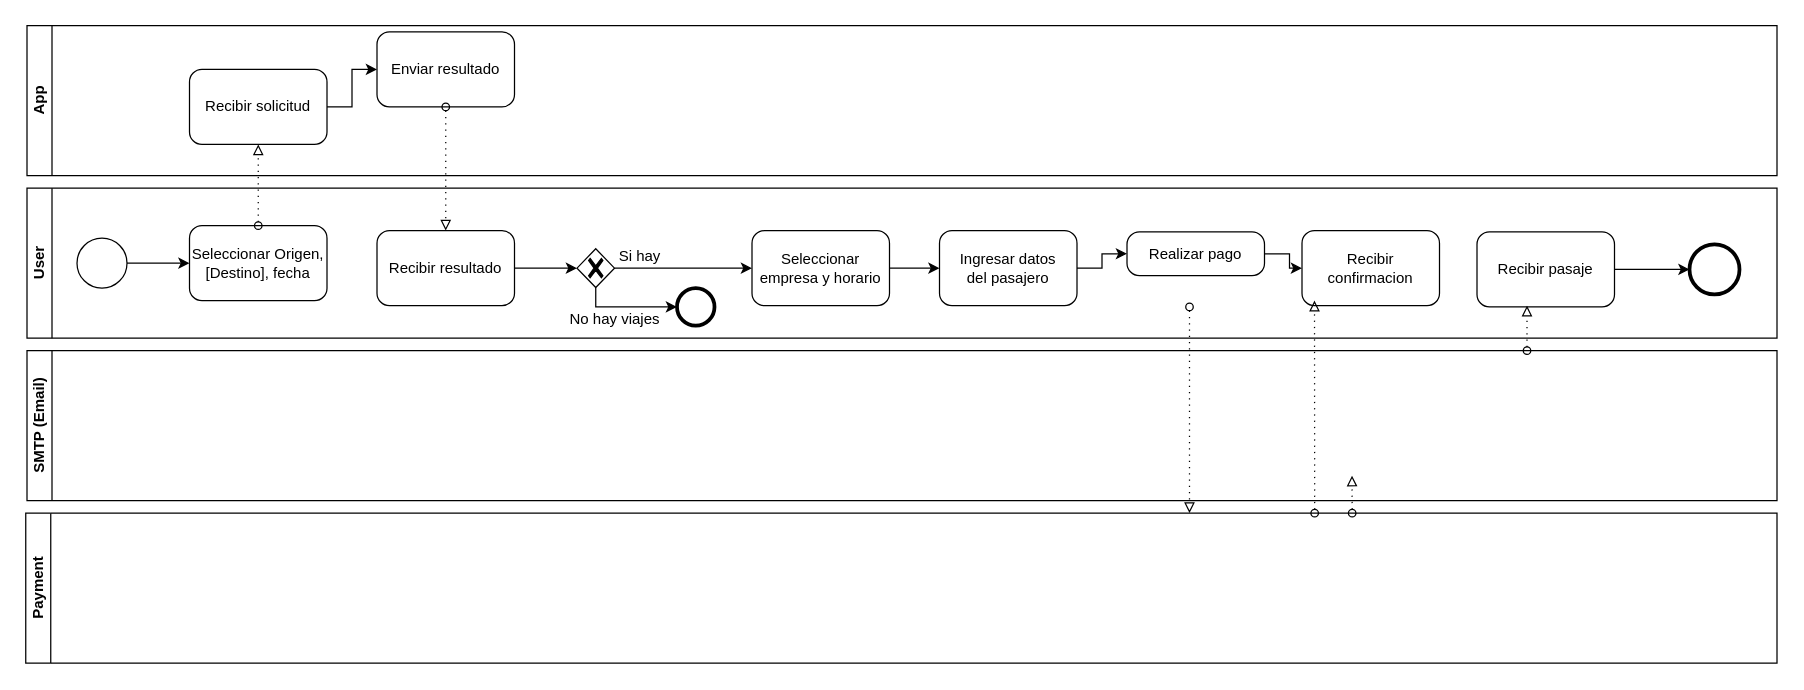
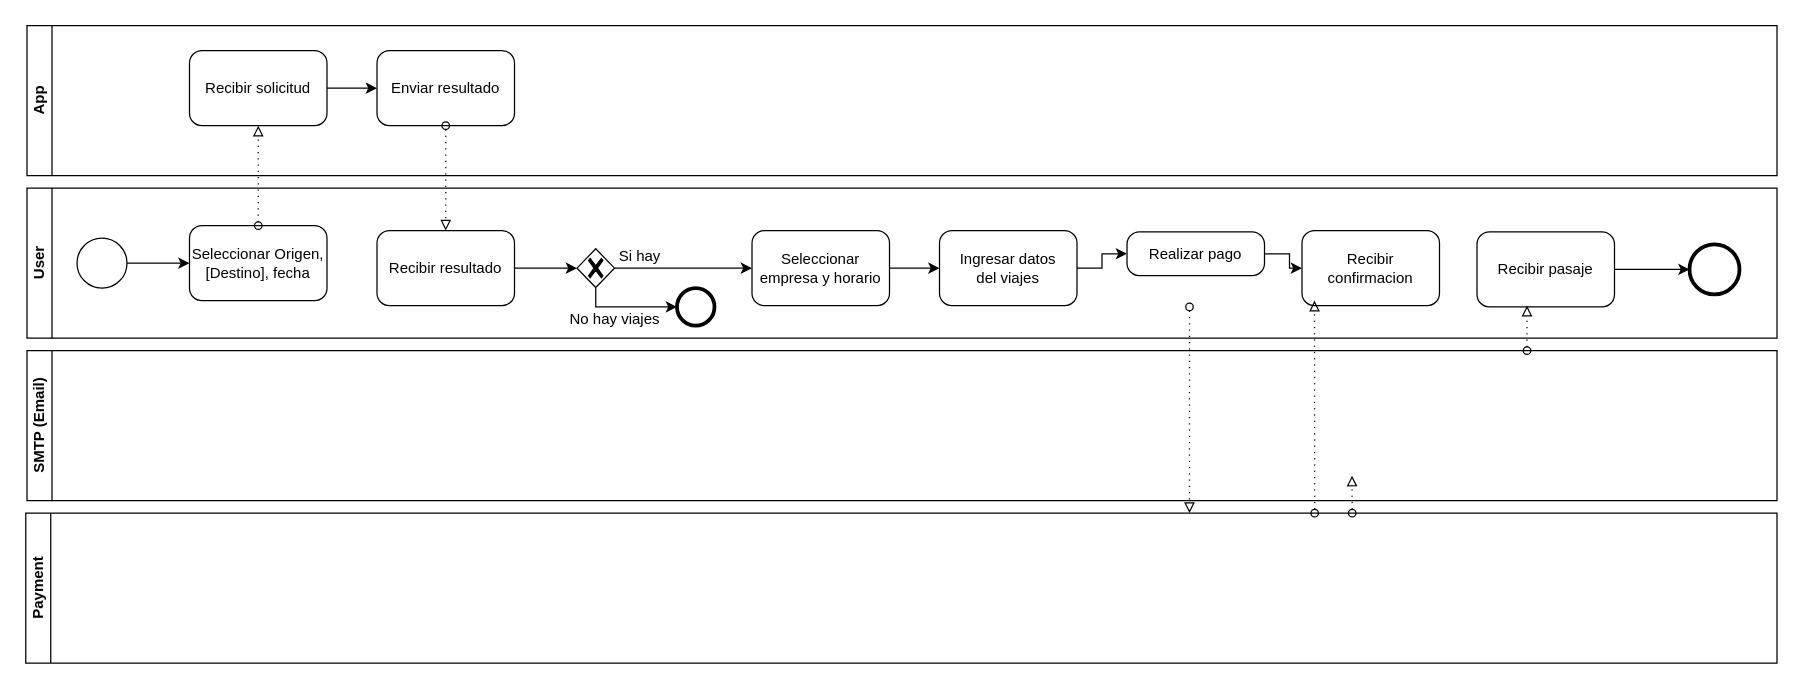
- <mxCell id="32" value="Enviar resultado" style="points=[[0.25,0,0],[0.5,0,0],[0.75,0,0],[1,0.25,0],[1,0.5,0],[1,0.75,0],[0.75,1,0],[0.5,1,0],[0.25,1,0],[0,0.75,0],[0,0.5,0],[0,0.25,0]];shape=mxgraph.bpmn.task;whiteSpace=wrap;rectStyle=rounded;size=10;html=1;container=1;expand=0;collapsible=0;taskMarker=abstract;" vertex="1" parent="30"><mxGeometry x="280" y="5" width="110" height="60" as="geometry" /></mxCell>
+ <mxCell id="32" value="Enviar resultado" style="points=[[0.25,0,0],[0.5,0,0],[0.75,0,0],[1,0.25,0],[1,0.5,0],[1,0.75,0],[0.75,1,0],[0.5,1,0],[0.25,1,0],[0,0.75,0],[0,0.5,0],[0,0.25,0]];shape=mxgraph.bpmn.task;whiteSpace=wrap;rectStyle=rounded;size=10;html=1;container=1;expand=0;collapsible=0;taskMarker=abstract;" vertex="1" parent="30"><mxGeometry x="280" y="20" width="110" height="60" as="geometry" /></mxCell>
- <mxCell id="31" value="Recibir solicitud" style="points=[[0.25,0,0],[0.5,0,0],[0.75,0,0],[1,0.25,0],[1,0.5,0],[1,0.75,0],[0.75,1,0],[0.5,1,0],[0.25,1,0],[0,0.75,0],[0,0.5,0],[0,0.25,0]];shape=mxgraph.bpmn.task;whiteSpace=wrap;rectStyle=rounded;size=10;html=1;container=1;expand=0;collapsible=0;taskMarker=abstract;" vertex="1" parent="30"><mxGeometry x="130" y="35" width="110" height="60" as="geometry" /></mxCell>
+ <mxCell id="31" value="Recibir solicitud" style="points=[[0.25,0,0],[0.5,0,0],[0.75,0,0],[1,0.25,0],[1,0.5,0],[1,0.75,0],[0.75,1,0],[0.5,1,0],[0.25,1,0],[0,0.75,0],[0,0.5,0],[0,0.25,0]];shape=mxgraph.bpmn.task;whiteSpace=wrap;rectStyle=rounded;size=10;html=1;container=1;expand=0;collapsible=0;taskMarker=abstract;" vertex="1" parent="30"><mxGeometry x="130" y="20" width="110" height="60" as="geometry" /></mxCell>
- <mxCell id="15" value="Ingresar datos&lt;div&gt;del pasajero&lt;/div&gt;" style="points=[[0.25,0,0],[0.5,0,0],[0.75,0,0],[1,0.25,0],[1,0.5,0],[1,0.75,0],[0.75,1,0],[0.5,1,0],[0.25,1,0],[0,0.75,0],[0,0.5,0],[0,0.25,0]];shape=mxgraph.bpmn.task;whiteSpace=wrap;rectStyle=rounded;size=10;html=1;container=1;expand=0;collapsible=0;taskMarker=abstract;" vertex="1" parent="2"><mxGeometry x="730" y="34" width="110" height="60" as="geometry" /></mxCell>
+ <mxCell id="15" value="Ingresar datos&lt;div&gt;del viajes&lt;/div&gt;" style="points=[[0.25,0,0],[0.5,0,0],[0.75,0,0],[1,0.25,0],[1,0.5,0],[1,0.75,0],[0.75,1,0],[0.5,1,0],[0.25,1,0],[0,0.75,0],[0,0.5,0],[0,0.25,0]];shape=mxgraph.bpmn.task;whiteSpace=wrap;rectStyle=rounded;size=10;html=1;container=1;expand=0;collapsible=0;taskMarker=abstract;" vertex="1" parent="2"><mxGeometry x="730" y="34" width="110" height="60" as="geometry" /></mxCell>
